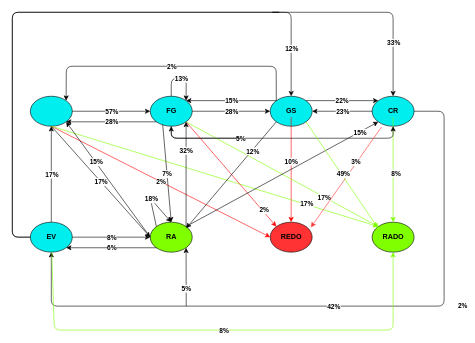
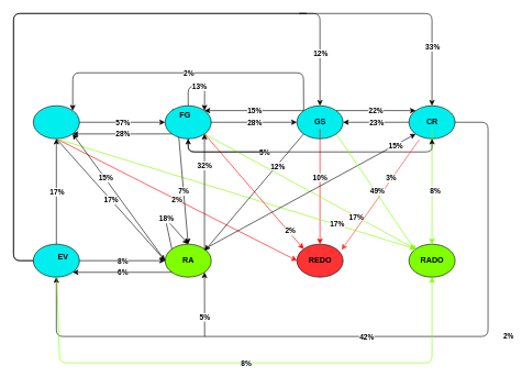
- <mxCell id="11" value="&lt;span&gt;FG&lt;/span&gt;" style="text;html=1;resizable=0;autosize=1;align=center;verticalAlign=middle;points=[];fillColor=none;strokeColor=none;rounded=0;fontStyle=1" vertex="1" parent="1"><mxGeometry x="270" y="175" width="30" height="20" as="geometry" /></mxCell>
+ <mxCell id="11" value="&lt;span&gt;FG&lt;/span&gt;" style="text;html=1;resizable=0;autosize=1;align=center;verticalAlign=middle;points=[];fillColor=none;strokeColor=none;rounded=0;fontStyle=1" vertex="1" parent="1"><mxGeometry x="265" y="165" width="30" height="20" as="geometry" /></mxCell>
- <mxCell id="17" value="&lt;span&gt;EV&lt;/span&gt;" style="text;html=1;align=center;verticalAlign=middle;resizable=0;points=[];autosize=1;strokeColor=none;fontStyle=1" vertex="1" parent="1"><mxGeometry x="70" y="385" width="30" height="20" as="geometry" /></mxCell>
+ <mxCell id="17" value="&lt;span&gt;EV&lt;/span&gt;" style="text;html=1;align=center;verticalAlign=middle;resizable=0;points=[];autosize=1;strokeColor=none;fontStyle=1" vertex="1" parent="1"><mxGeometry x="80" y="380" width="30" height="20" as="geometry" /></mxCell>
